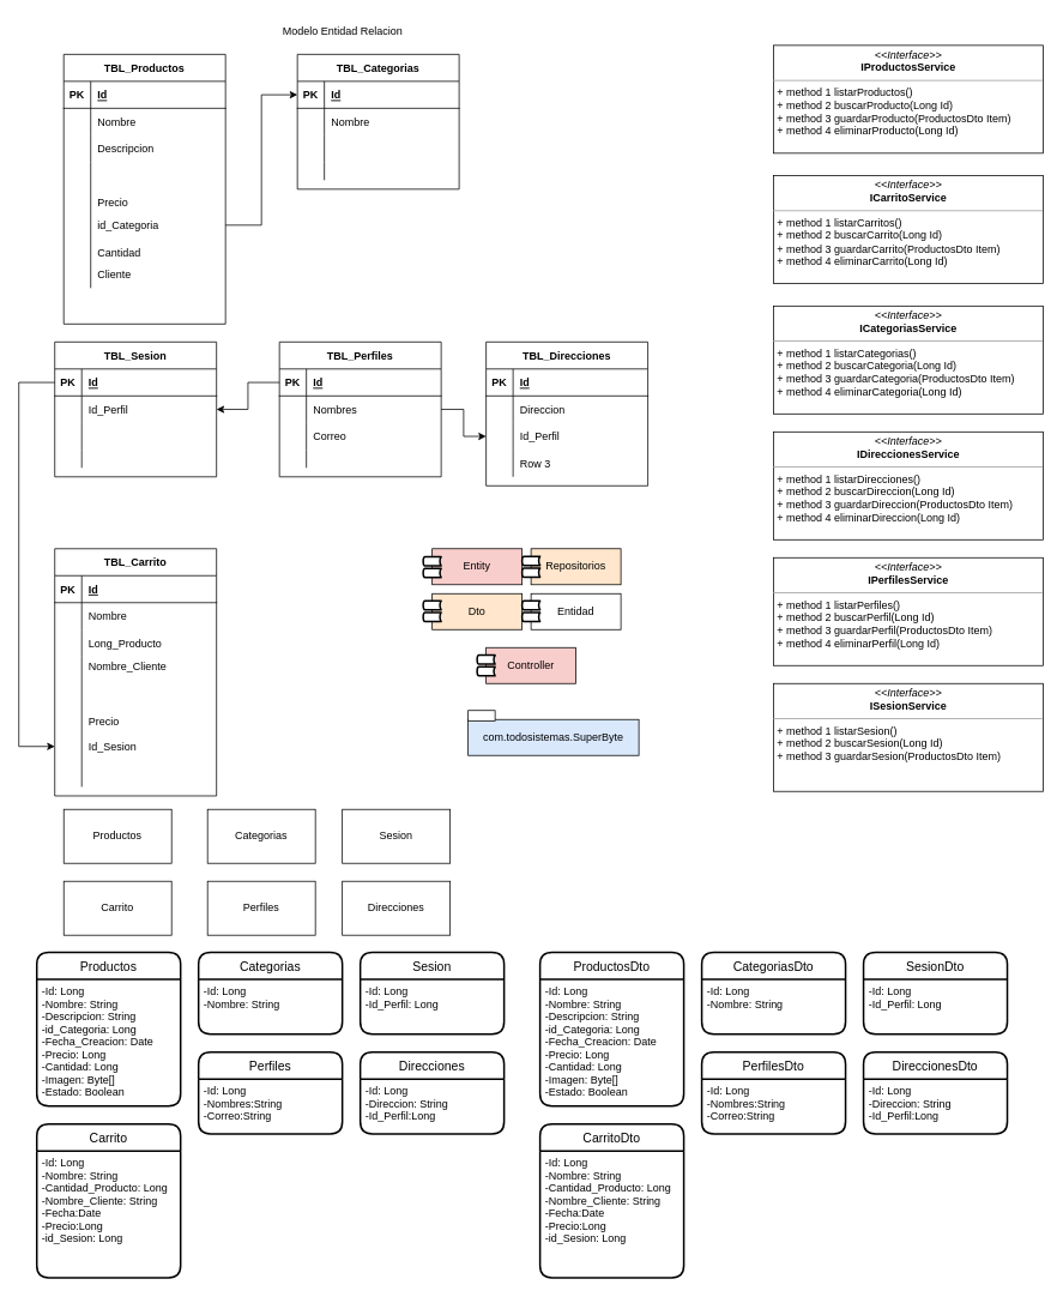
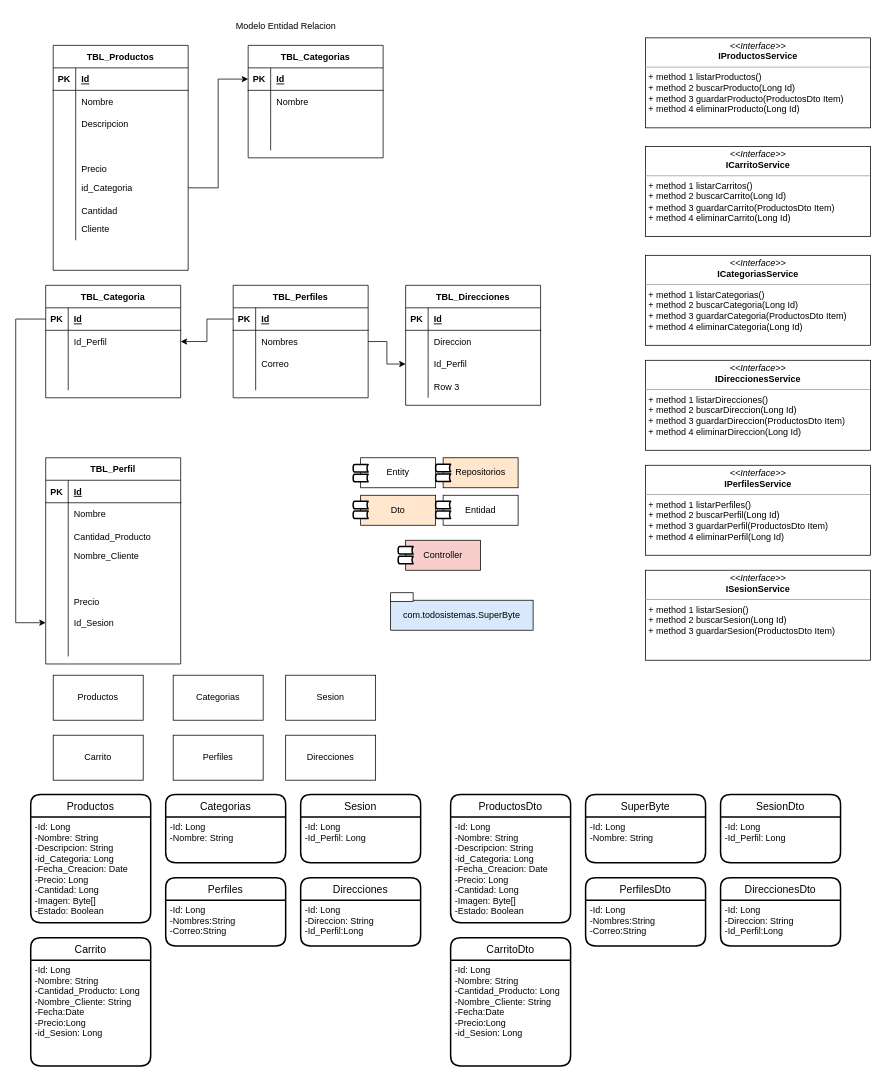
- <mxCell id="59" value="TBL_Sesion" style="shape=table;startSize=30;container=1;collapsible=1;childLayout=tableLayout;fixedRows=1;rowLines=0;fontStyle=1;align=center;resizeLast=1;" vertex="1" parent="1"><mxGeometry x="60" y="380" width="180" height="150" as="geometry" /></mxCell>
+ <mxCell id="59" value="TBL_Categoria" style="shape=table;startSize=30;container=1;collapsible=1;childLayout=tableLayout;fixedRows=1;rowLines=0;fontStyle=1;align=center;resizeLast=1;" vertex="1" parent="1"><mxGeometry x="60" y="380" width="180" height="150" as="geometry" /></mxCell>
- <mxCell id="73" value="TBL_Carrito" style="shape=table;startSize=30;container=1;collapsible=1;childLayout=tableLayout;fixedRows=1;rowLines=0;fontStyle=1;align=center;resizeLast=1;" vertex="1" parent="1"><mxGeometry x="60" y="610" width="180" height="275" as="geometry" /></mxCell>
+ <mxCell id="73" value="TBL_Perfil" style="shape=table;startSize=30;container=1;collapsible=1;childLayout=tableLayout;fixedRows=1;rowLines=0;fontStyle=1;align=center;resizeLast=1;" vertex="1" parent="1"><mxGeometry x="60" y="610" width="180" height="275" as="geometry" /></mxCell>
- <mxCell id="122" value="Entity" style="whiteSpace=wrap;html=1;align=center;fillColor=#f8cecc;" vertex="1" parent="1"><mxGeometry x="480" y="610" width="100" height="40" as="geometry" /></mxCell>
+ <mxCell id="122" value="Entity" style="whiteSpace=wrap;html=1;align=center;" vertex="1" parent="1"><mxGeometry x="480" y="610" width="100" height="40" as="geometry" /></mxCell>
- <mxCell id="82" value="Long_Producto" style="shape=partialRectangle;connectable=0;fillColor=none;top=0;left=0;bottom=0;right=0;align=left;spacingLeft=6;overflow=hidden;" vertex="1" parent="80"><mxGeometry x="30" width="150" height="30" as="geometry"><mxRectangle width="150" height="30" as="alternateBounds" /></mxGeometry></mxCell>
+ <mxCell id="82" value="Cantidad_Producto" style="shape=partialRectangle;connectable=0;fillColor=none;top=0;left=0;bottom=0;right=0;align=left;spacingLeft=6;overflow=hidden;" vertex="1" parent="80"><mxGeometry x="30" width="150" height="30" as="geometry"><mxRectangle width="150" height="30" as="alternateBounds" /></mxGeometry></mxCell>
- <mxCell id="112" value="CategoriasDto" style="swimlane;childLayout=stackLayout;horizontal=1;startSize=30;horizontalStack=0;rounded=1;fontSize=14;fontStyle=0;strokeWidth=2;resizeParent=0;resizeLast=1;shadow=0;dashed=0;align=center;" vertex="1" parent="1"><mxGeometry x="780" y="1059" width="160" height="91" as="geometry" /></mxCell>
+ <mxCell id="112" value="SuperByte" style="swimlane;childLayout=stackLayout;horizontal=1;startSize=30;horizontalStack=0;rounded=1;fontSize=14;fontStyle=0;strokeWidth=2;resizeParent=0;resizeLast=1;shadow=0;dashed=0;align=center;" vertex="1" parent="1"><mxGeometry x="780" y="1059" width="160" height="91" as="geometry" /></mxCell>
